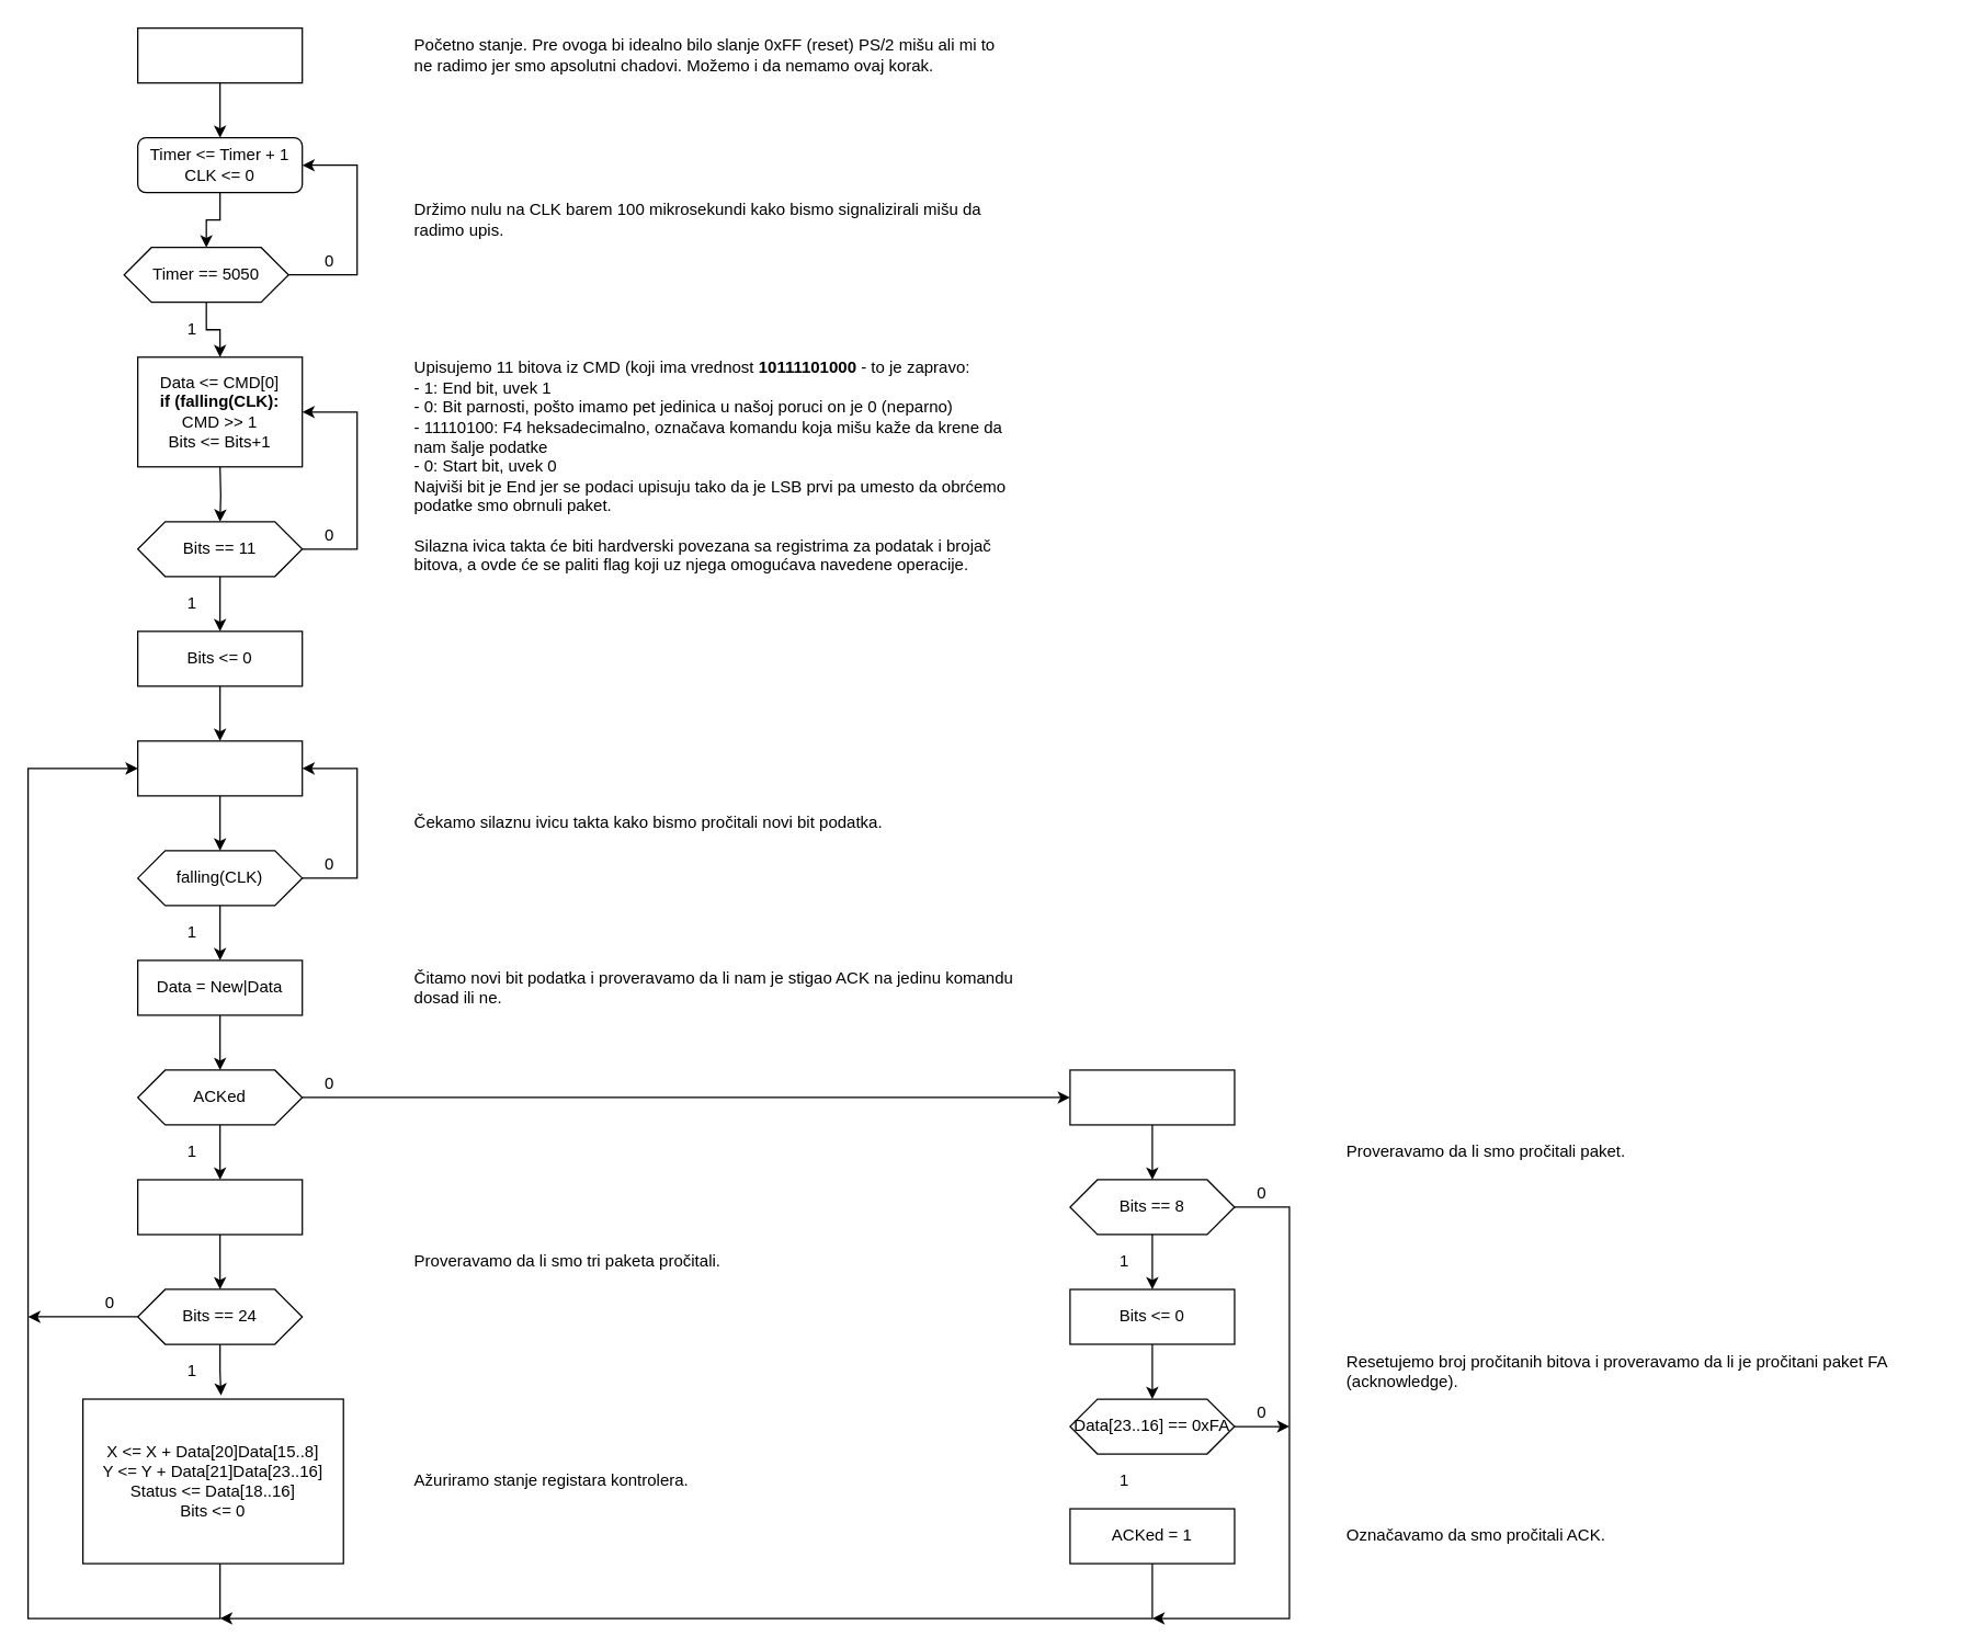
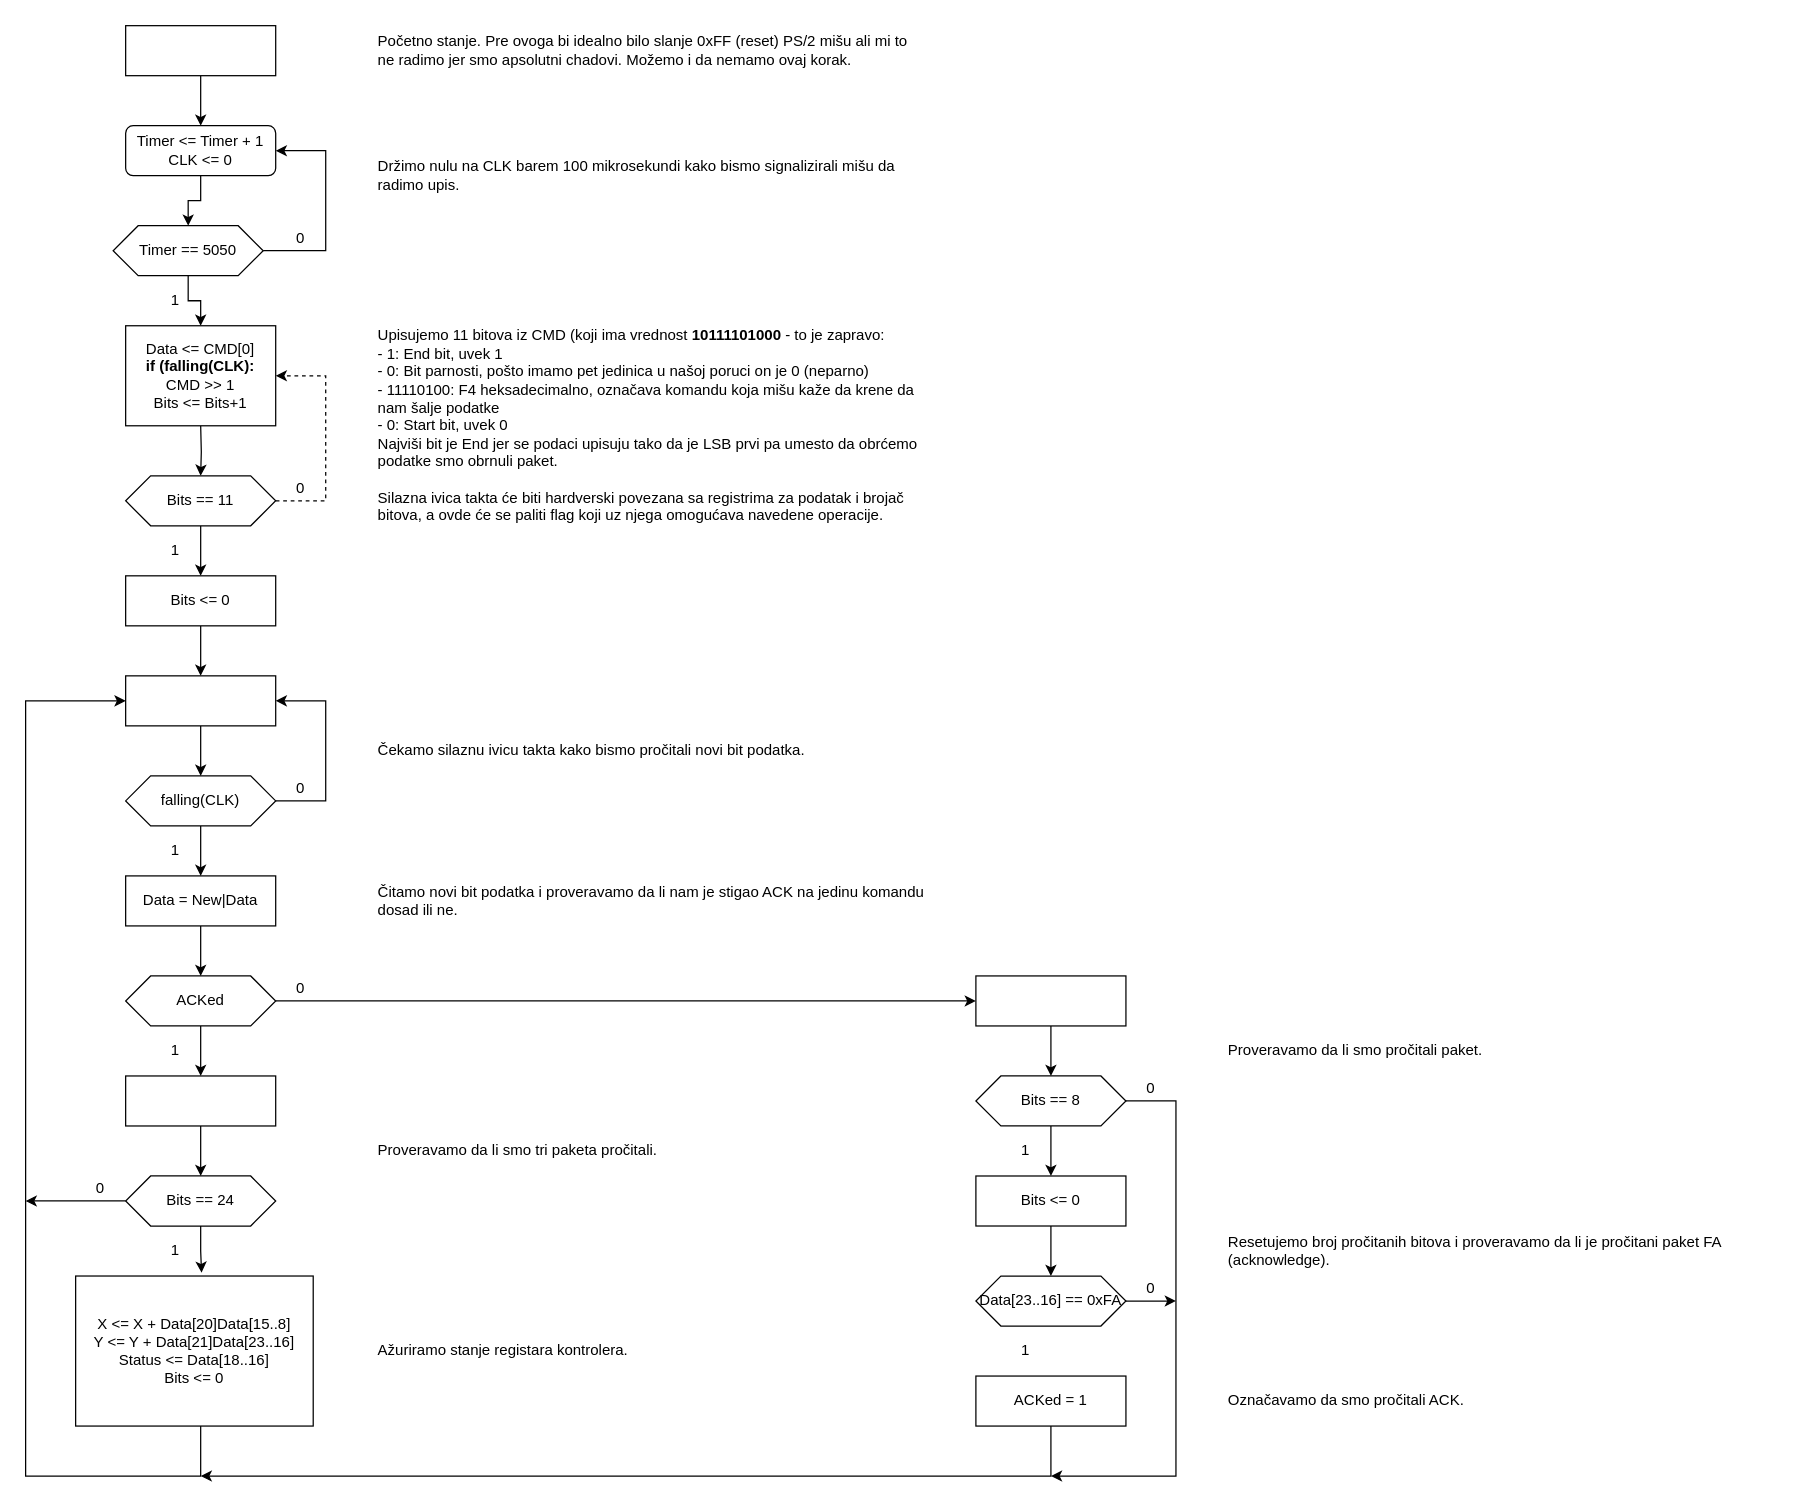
- <mxCell id="19" value="Držimo nulu na CLK barem 100 mikrosekundi kako bismo signalizirali mišu da radimo upis." style="text;html=1;strokeColor=none;fillColor=none;align=left;verticalAlign=middle;whiteSpace=wrap;rounded=0;" vertex="1" parent="1"><mxGeometry x="300" y="100" width="440" height="120" as="geometry" /></mxCell>
+ <mxCell id="19" value="Držimo nulu na CLK barem 100 mikrosekundi kako bismo signalizirali mišu da radimo upis." style="text;html=1;strokeColor=none;fillColor=none;align=left;verticalAlign=middle;whiteSpace=wrap;rounded=0;" vertex="1" parent="1"><mxGeometry x="300" y="80" width="440" height="120" as="geometry" /></mxCell>
- <mxCell id="10" style="edgeStyle=orthogonalEdgeStyle;rounded=0;orthogonalLoop=1;jettySize=auto;html=1;entryX=1;entryY=0.5;entryDx=0;entryDy=0;" edge="1" parent="1" source="11" target="8"><mxGeometry relative="1" as="geometry"><mxPoint x="260" y="300" as="targetPoint" /><Array as="points"><mxPoint x="260" y="400" /><mxPoint x="260" y="300" /></Array></mxGeometry></mxCell>
+ <mxCell id="10" style="edgeStyle=orthogonalEdgeStyle;rounded=0;orthogonalLoop=1;jettySize=auto;html=1;entryX=1;entryY=0.5;entryDx=0;entryDy=0;dashed=1;" edge="1" parent="1" source="11" target="8"><mxGeometry relative="1" as="geometry"><mxPoint x="260" y="300" as="targetPoint" /><Array as="points"><mxPoint x="260" y="400" /><mxPoint x="260" y="300" /></Array></mxGeometry></mxCell>
